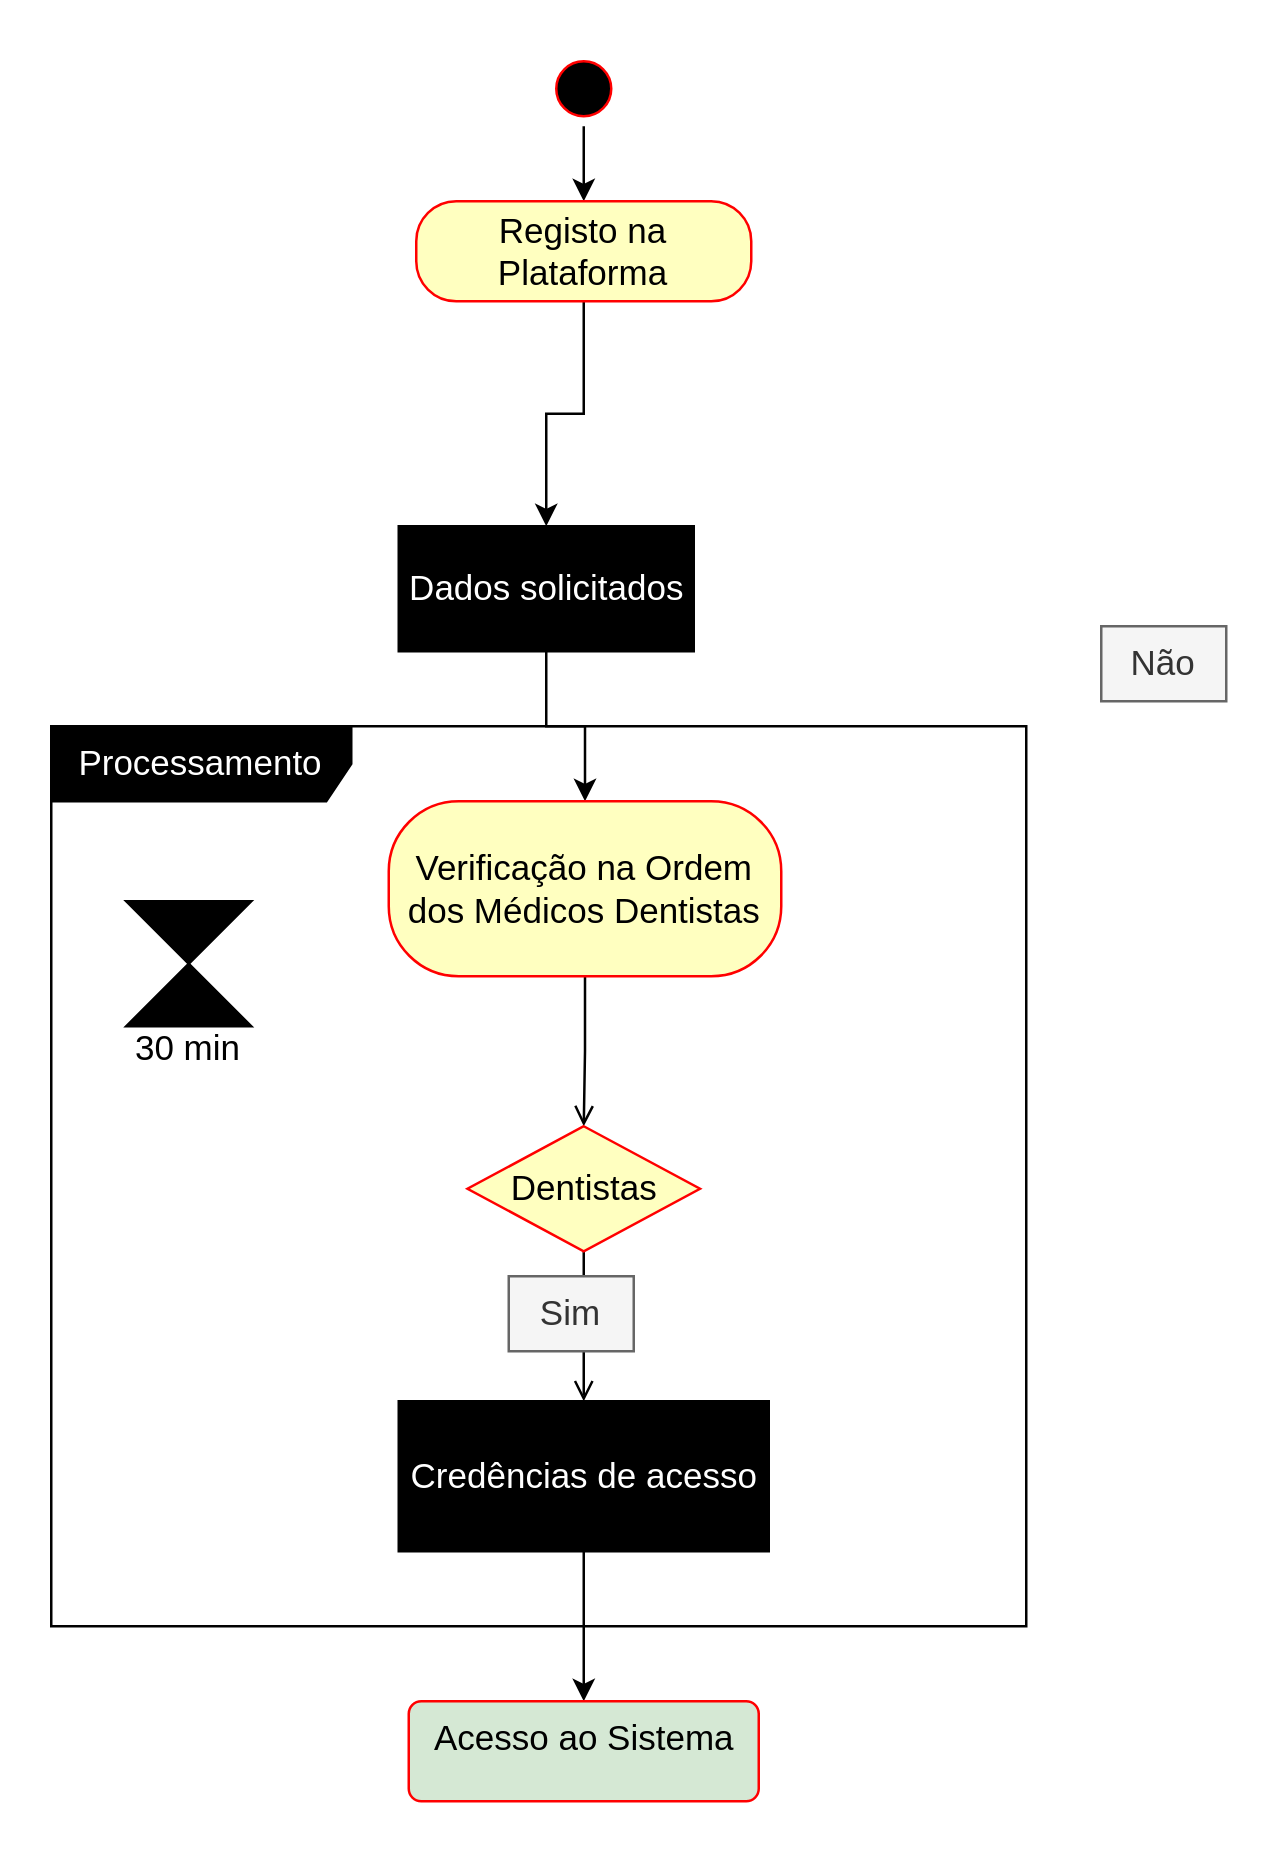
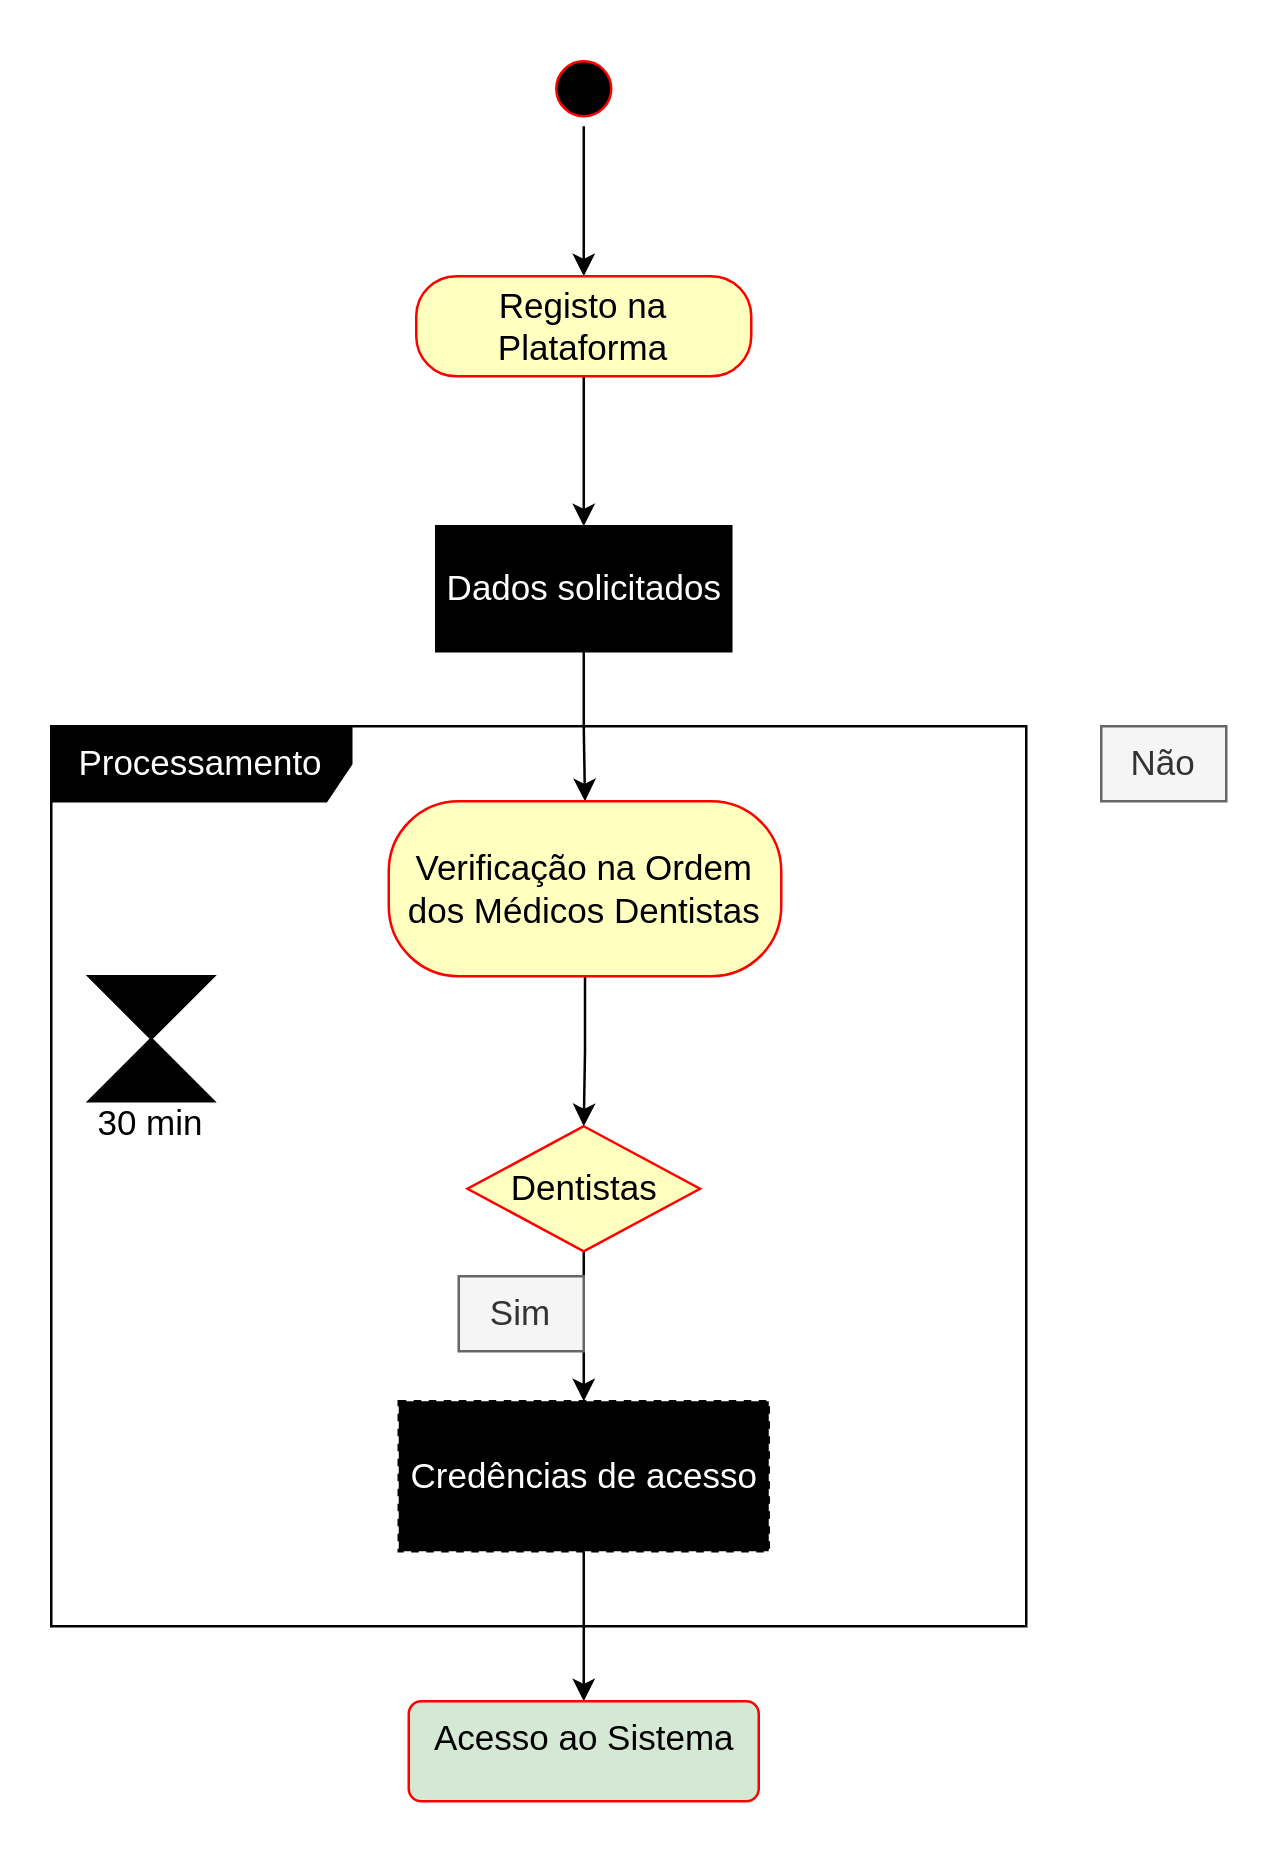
- <mxCell id="6" value="Registo na Plataforma" style="rounded=1;whiteSpace=wrap;html=1;arcSize=40;fontColor=#000000;fillColor=#ffffc0;strokeColor=#ff0000;fontSize=14;" parent="1" vertex="1"><mxGeometry x="166" y="80" width="134" height="40" as="geometry" /></mxCell>
+ <mxCell id="6" value="Registo na Plataforma" style="rounded=1;whiteSpace=wrap;html=1;arcSize=40;fontColor=#000000;fillColor=#ffffc0;strokeColor=#ff0000;fontSize=14;" parent="1" vertex="1"><mxGeometry x="166" y="110" width="134" height="40" as="geometry" /></mxCell>
- <mxCell id="8" value="Dados solicitados" style="html=1;fontSize=14;fillColor=#000000;gradientColor=none;fontColor=#FFFFFF;" parent="1" vertex="1"><mxGeometry x="159" y="210" width="118" height="50" as="geometry" /></mxCell>
+ <mxCell id="8" value="Dados solicitados" style="html=1;fontSize=14;fillColor=#000000;gradientColor=none;fontColor=#FFFFFF;" parent="1" vertex="1"><mxGeometry x="174" y="210" width="118" height="50" as="geometry" /></mxCell>
- <mxCell id="16" value="Não" style="shape=note2;boundedLbl=1;whiteSpace=wrap;html=1;size=0;verticalAlign=top;align=center;fontSize=14;fontColor=#333333;fillColor=#f5f5f5;labelBackgroundColor=none;labelBorderColor=none;strokeColor=#666666;" parent="1" vertex="1"><mxGeometry x="440" y="250" width="50" height="30" as="geometry" /></mxCell>
+ <mxCell id="16" value="Não" style="shape=note2;boundedLbl=1;whiteSpace=wrap;html=1;size=0;verticalAlign=top;align=center;fontSize=14;fontColor=#333333;fillColor=#f5f5f5;labelBackgroundColor=none;labelBorderColor=none;strokeColor=#666666;" parent="1" vertex="1"><mxGeometry x="440" y="290" width="50" height="30" as="geometry" /></mxCell>
- <mxCell id="17" value="&lt;font color=&quot;#000000&quot;&gt;&lt;br&gt;&lt;br&gt;&lt;br&gt;&lt;br&gt;30 min&lt;br&gt;&lt;/font&gt;" style="shape=collate;whiteSpace=wrap;html=1;labelBackgroundColor=none;labelBorderColor=none;fontSize=14;fontColor=#FFFFFF;fillColor=#000000;gradientColor=none;" parent="1" vertex="1"><mxGeometry x="50" y="360" width="50" height="50" as="geometry" /></mxCell>
+ <mxCell id="17" value="&lt;font color=&quot;#000000&quot;&gt;&lt;br&gt;&lt;br&gt;&lt;br&gt;&lt;br&gt;30 min&lt;br&gt;&lt;/font&gt;" style="shape=collate;whiteSpace=wrap;html=1;labelBackgroundColor=none;labelBorderColor=none;fontSize=14;fontColor=#FFFFFF;fillColor=#000000;gradientColor=none;" parent="1" vertex="1"><mxGeometry x="35" y="390" width="50" height="50" as="geometry" /></mxCell>
- <mxCell id="9" style="edgeStyle=orthogonalEdgeStyle;rounded=0;orthogonalLoop=1;jettySize=auto;html=1;exitX=0.5;exitY=1;exitDx=0;exitDy=0;entryX=0.5;entryY=0;entryDx=0;entryDy=0;fontSize=14;fontColor=#FFFFFF;endArrow=open;" parent="1" source="10" target="12" edge="1"><mxGeometry relative="1" as="geometry" /></mxCell>
+ <mxCell id="9" style="edgeStyle=orthogonalEdgeStyle;rounded=0;orthogonalLoop=1;jettySize=auto;html=1;exitX=0.5;exitY=1;exitDx=0;exitDy=0;entryX=0.5;entryY=0;entryDx=0;entryDy=0;fontSize=14;fontColor=#FFFFFF;" parent="1" source="10" target="12" edge="1"><mxGeometry relative="1" as="geometry" /></mxCell>
- <mxCell id="15" value="Sim&lt;br&gt;" style="shape=note2;boundedLbl=1;whiteSpace=wrap;html=1;size=0;verticalAlign=top;align=center;fontSize=14;fontColor=#333333;fillColor=#f5f5f5;labelBackgroundColor=none;labelBorderColor=none;strokeColor=#666666;" parent="1" vertex="1"><mxGeometry x="203" y="510" width="50" height="30" as="geometry" /></mxCell>
+ <mxCell id="15" value="Sim&lt;br&gt;" style="shape=note2;boundedLbl=1;whiteSpace=wrap;html=1;size=0;verticalAlign=top;align=center;fontSize=14;fontColor=#333333;fillColor=#f5f5f5;labelBackgroundColor=none;labelBorderColor=none;strokeColor=#666666;" parent="1" vertex="1"><mxGeometry x="183" y="510" width="50" height="30" as="geometry" /></mxCell>
- <mxCell id="11" style="edgeStyle=orthogonalEdgeStyle;rounded=0;orthogonalLoop=1;jettySize=auto;html=1;exitX=0.5;exitY=1;exitDx=0;exitDy=0;entryX=0.5;entryY=0;entryDx=0;entryDy=0;fontSize=14;fontColor=#FFFFFF;labelBorderColor=none;endArrow=open;" parent="1" source="12" target="14" edge="1"><mxGeometry relative="1" as="geometry" /></mxCell>
+ <mxCell id="11" style="edgeStyle=orthogonalEdgeStyle;rounded=0;orthogonalLoop=1;jettySize=auto;html=1;exitX=0.5;exitY=1;exitDx=0;exitDy=0;entryX=0.5;entryY=0;entryDx=0;entryDy=0;fontSize=14;fontColor=#FFFFFF;labelBorderColor=none;" parent="1" source="12" target="14" edge="1"><mxGeometry relative="1" as="geometry" /></mxCell>
- <mxCell id="14" value="&lt;font color=&quot;#ffffff&quot;&gt;Credências de acesso&lt;br&gt;&lt;/font&gt;" style="html=1;fontSize=14;fontColor=#000000;fillColor=#000000;gradientColor=none;" parent="1" vertex="1"><mxGeometry x="159" y="560" width="148" height="60" as="geometry" /></mxCell>
+ <mxCell id="14" value="&lt;font color=&quot;#ffffff&quot;&gt;Credências de acesso&lt;br&gt;&lt;/font&gt;" style="html=1;fontSize=14;fontColor=#000000;fillColor=#000000;gradientColor=none;dashed=1;" parent="1" vertex="1"><mxGeometry x="159" y="560" width="148" height="60" as="geometry" /></mxCell>
